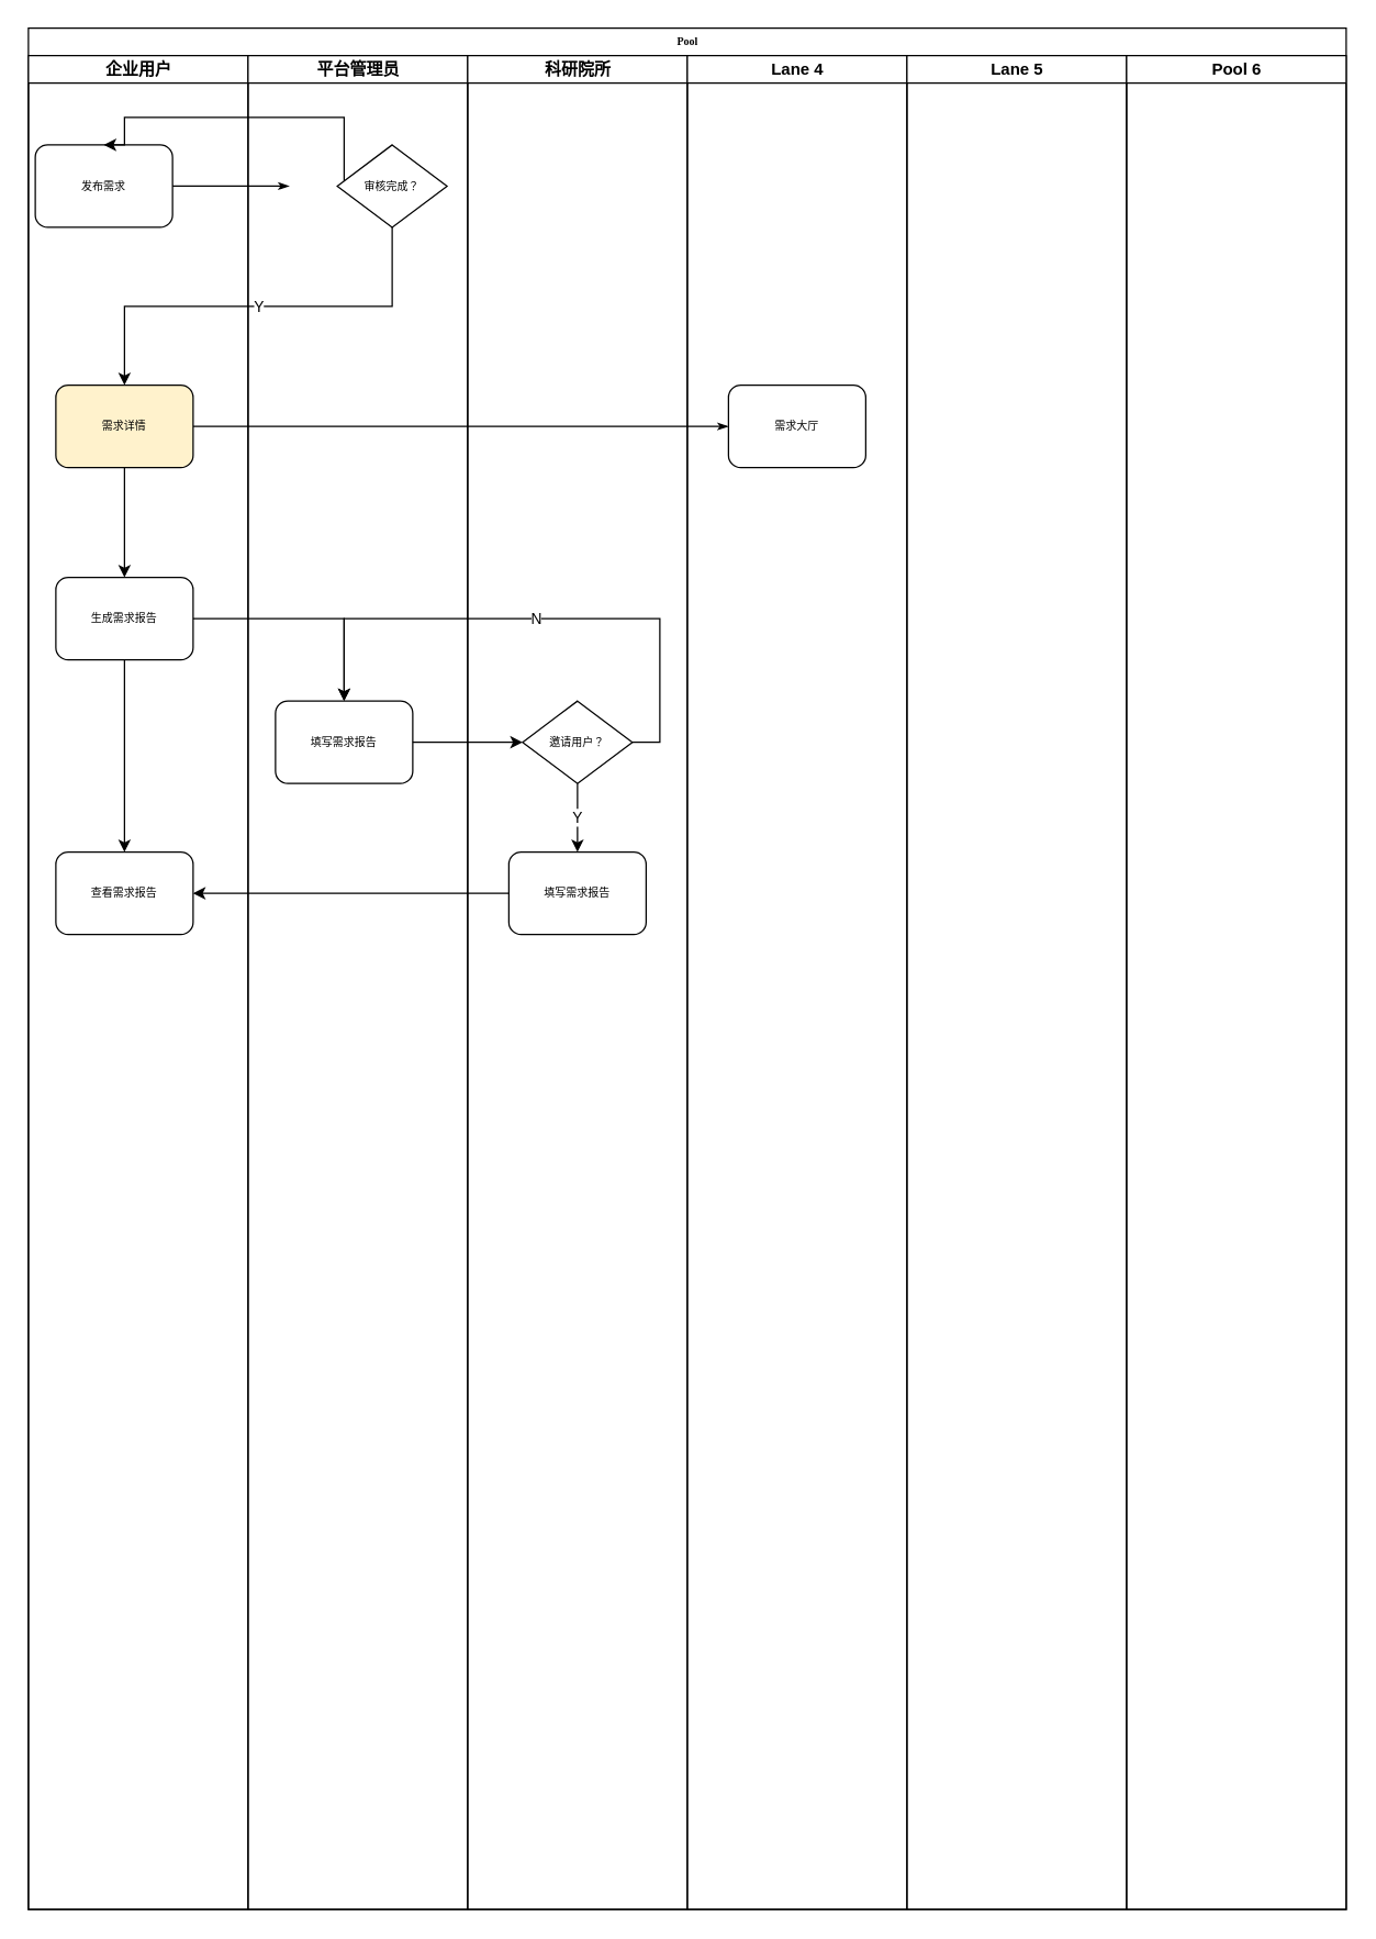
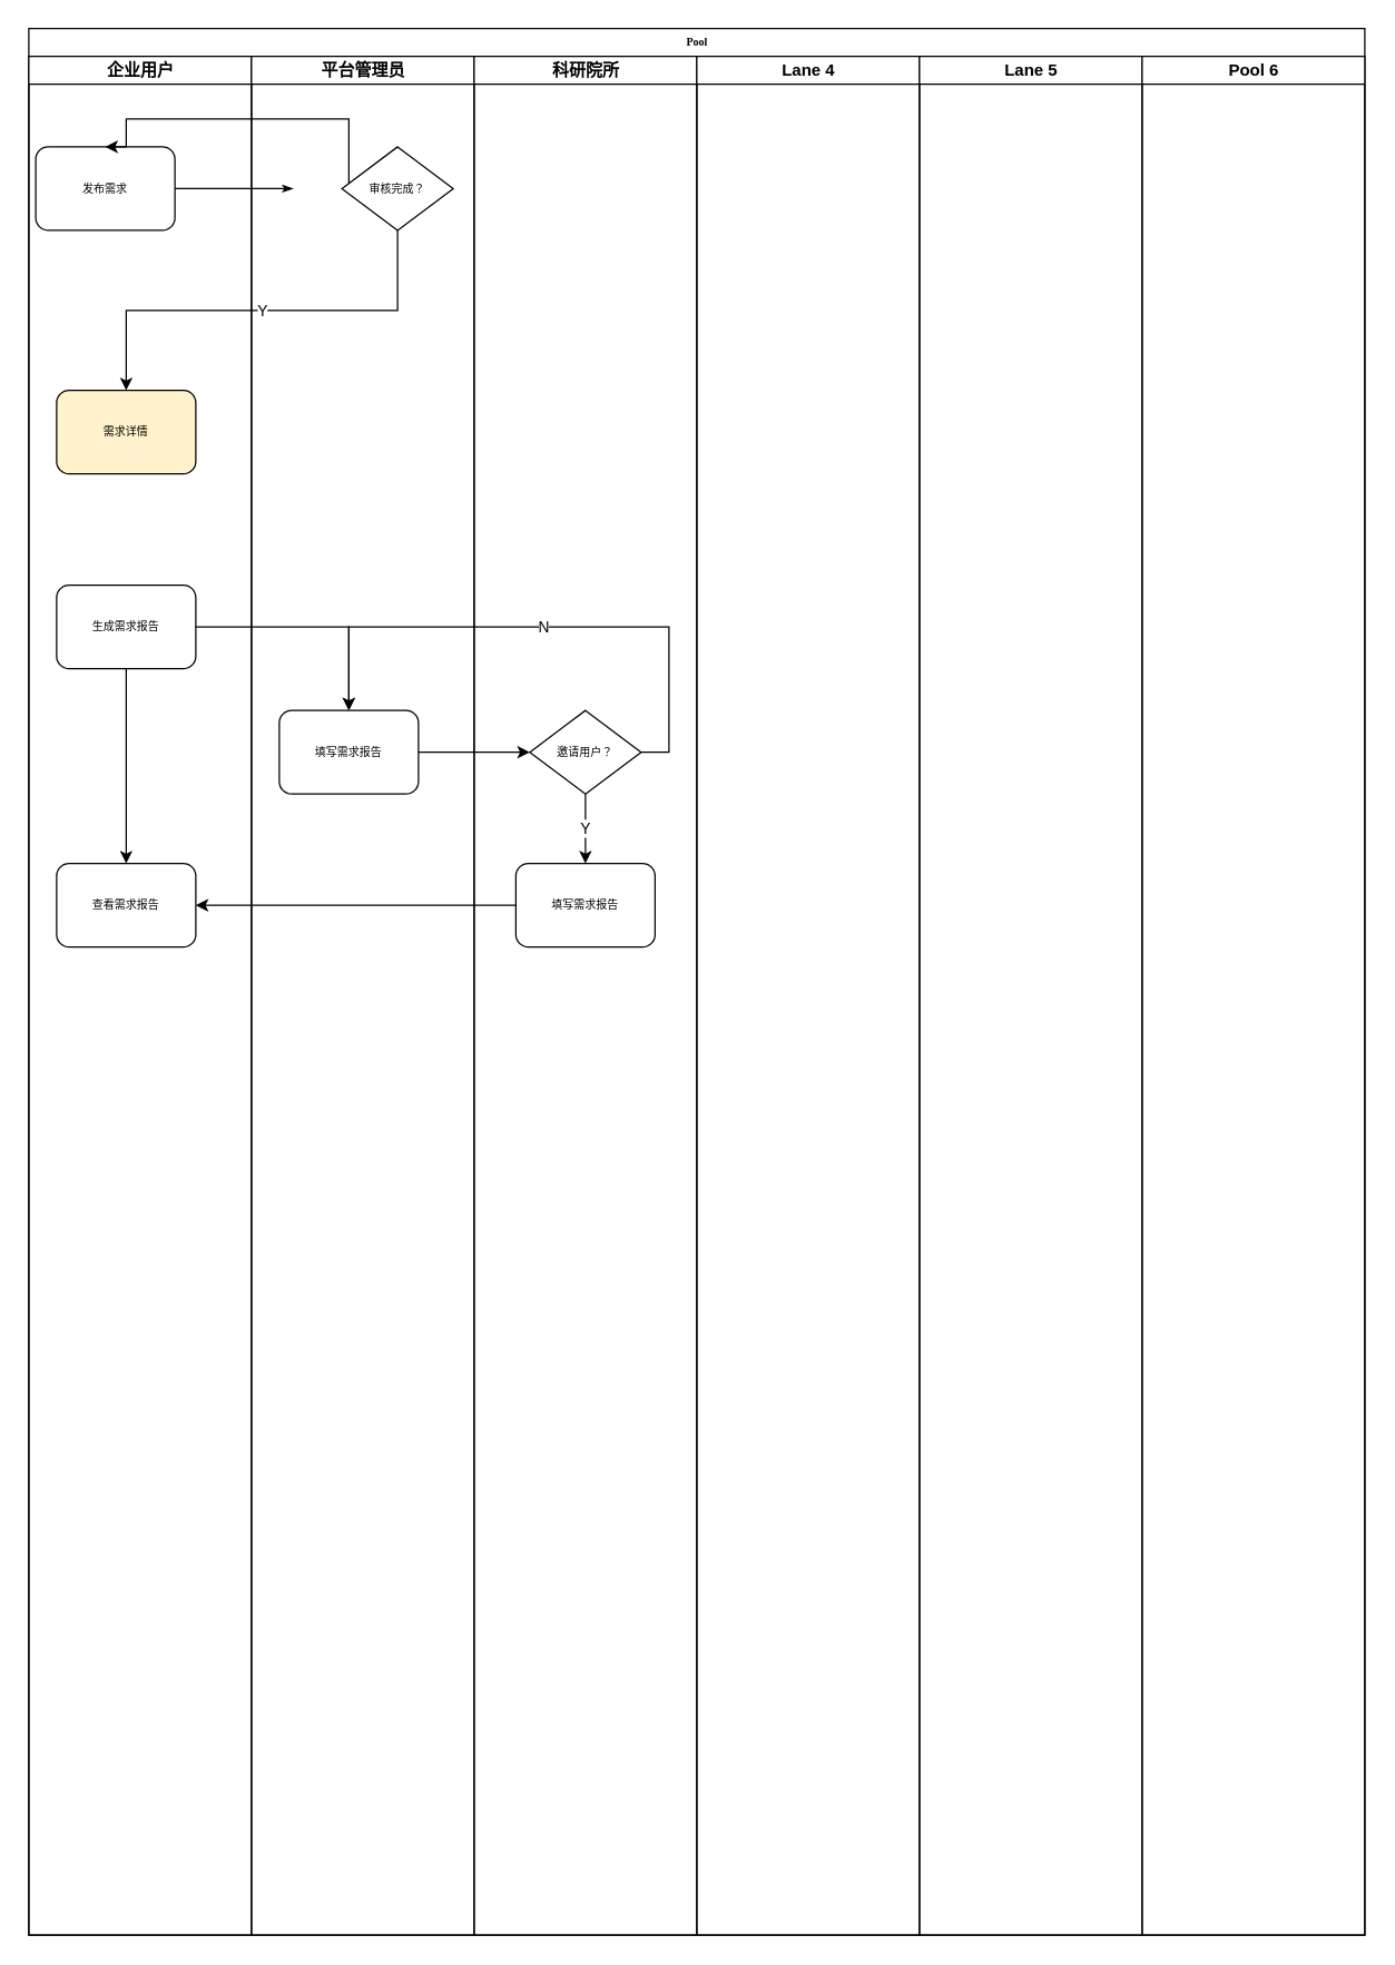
- <mxCell id="3" style="edgeStyle=orthogonalEdgeStyle;rounded=1;html=1;labelBackgroundColor=none;startArrow=none;startFill=0;startSize=5;endArrow=classicThin;endFill=1;endSize=5;jettySize=auto;orthogonalLoop=1;strokeWidth=1;fontFamily=Verdana;fontSize=8" parent="2" source="7" target="20" edge="1"><mxGeometry relative="1" as="geometry" /></mxCell>
- <mxCell id="20" value="需求大厅" style="rounded=1;whiteSpace=wrap;html=1;shadow=0;labelBackgroundColor=none;strokeWidth=1;fontFamily=Verdana;fontSize=8;align=center;" parent="19" vertex="1"><mxGeometry x="30" y="240" width="100" height="60" as="geometry" /></mxCell>
- <mxCell id="6" style="edgeStyle=orthogonalEdgeStyle;rounded=0;orthogonalLoop=1;jettySize=auto;html=1;entryX=0.5;entryY=0;entryDx=0;entryDy=0;" edge="1" parent="4" source="7" target="9"><mxGeometry relative="1" as="geometry" /></mxCell>
